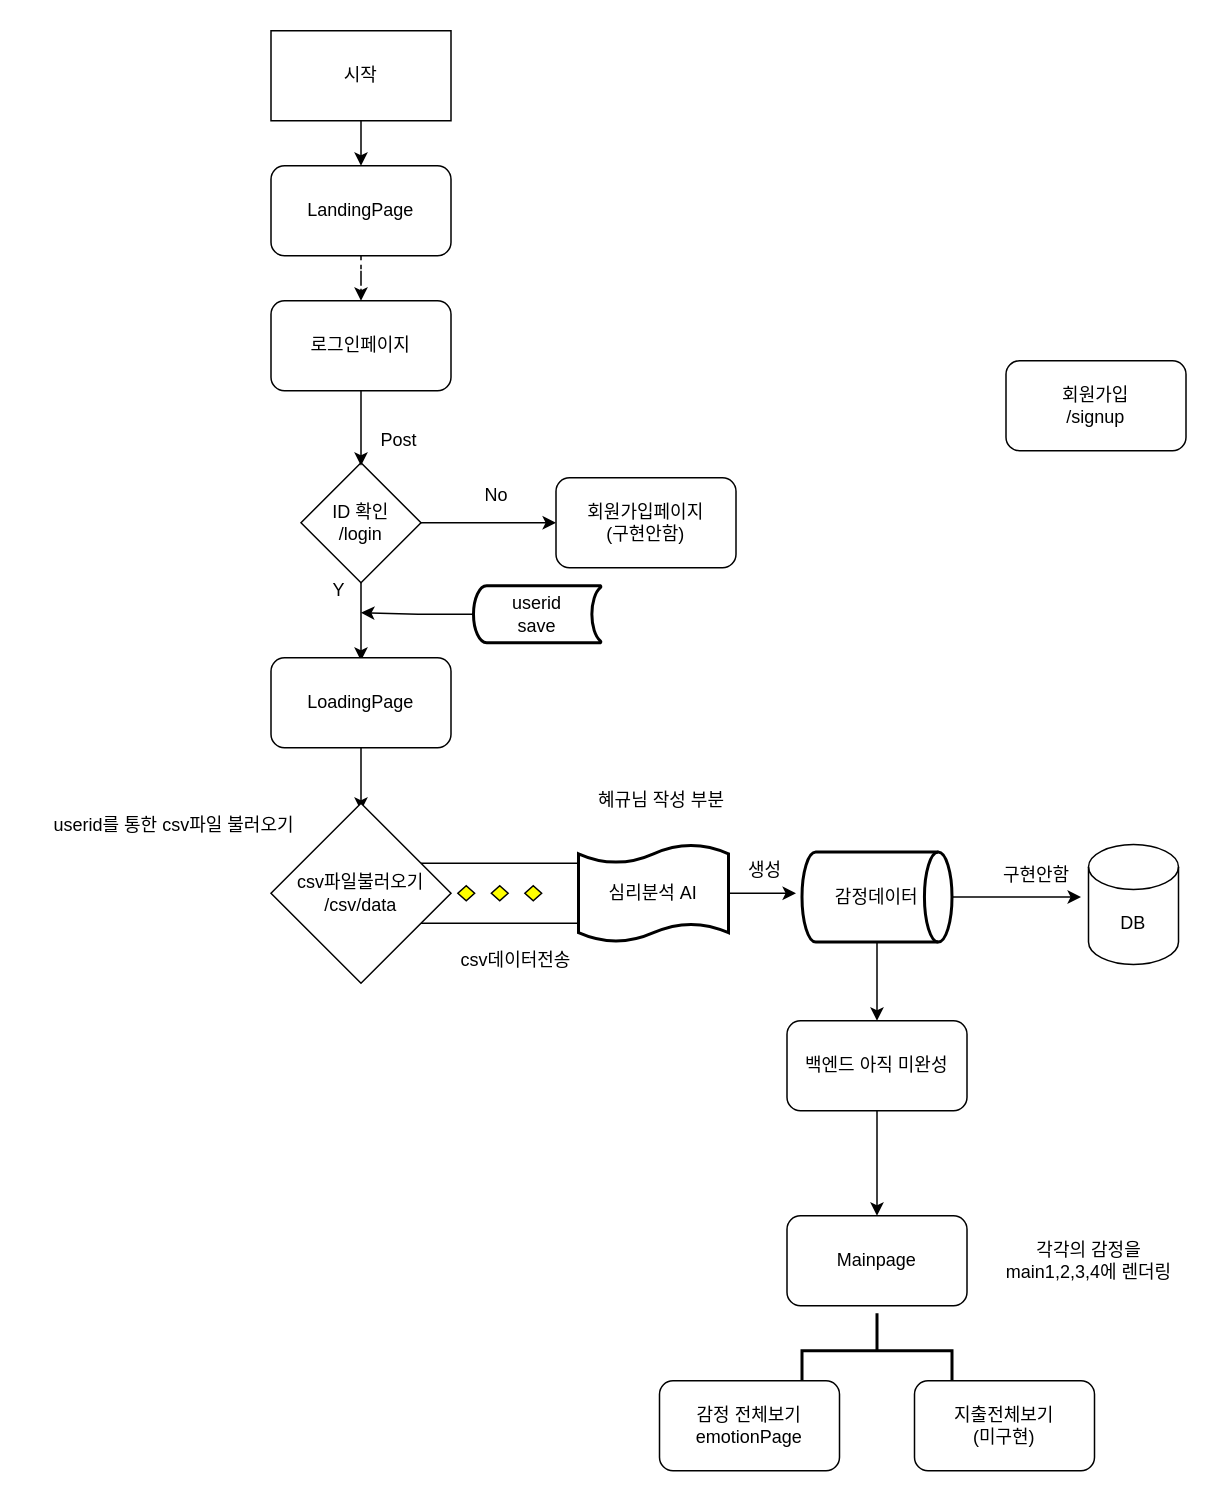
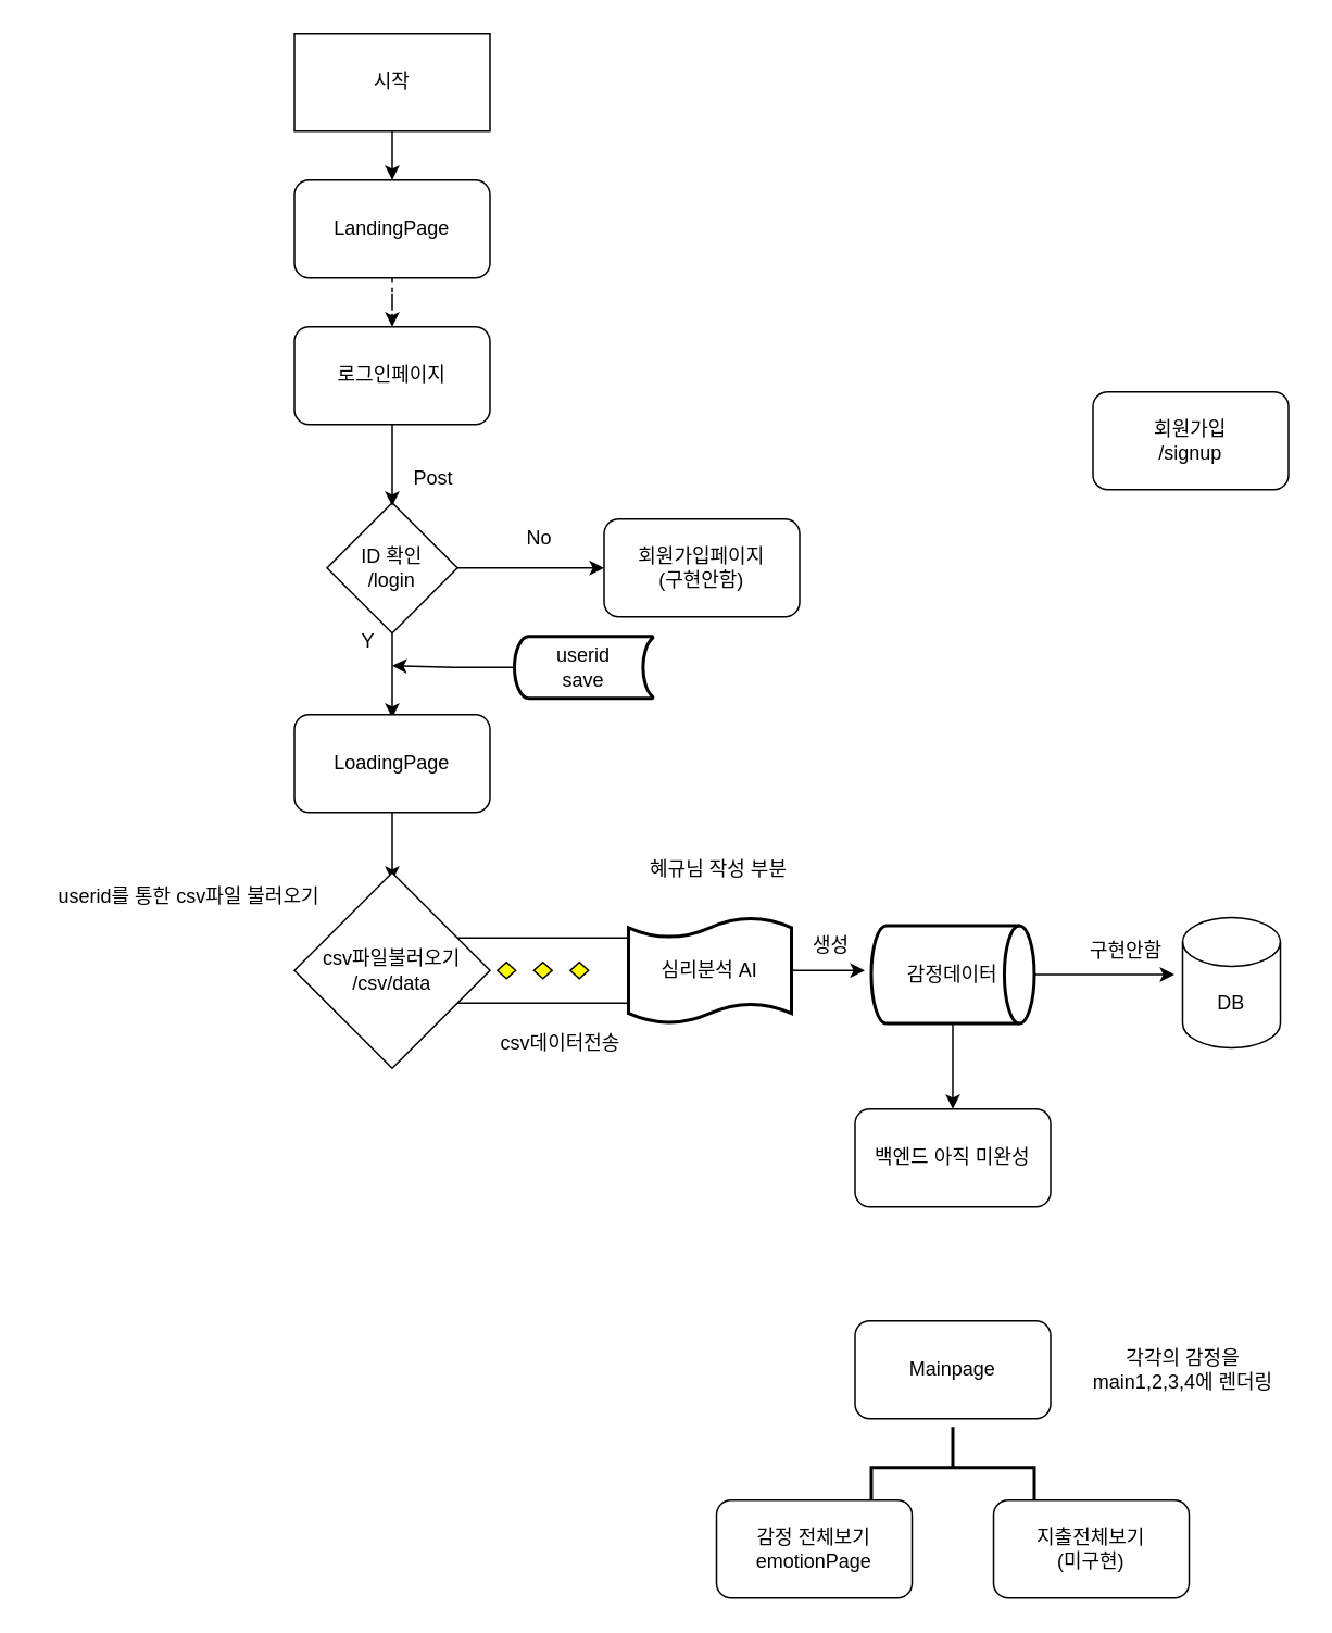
- <mxCell id="32" value="" style="edgeStyle=orthogonalEdgeStyle;rounded=0;orthogonalLoop=1;jettySize=auto;html=1;" edge="1" parent="1" source="33" target="34"><mxGeometry relative="1" as="geometry" /></mxCell>
